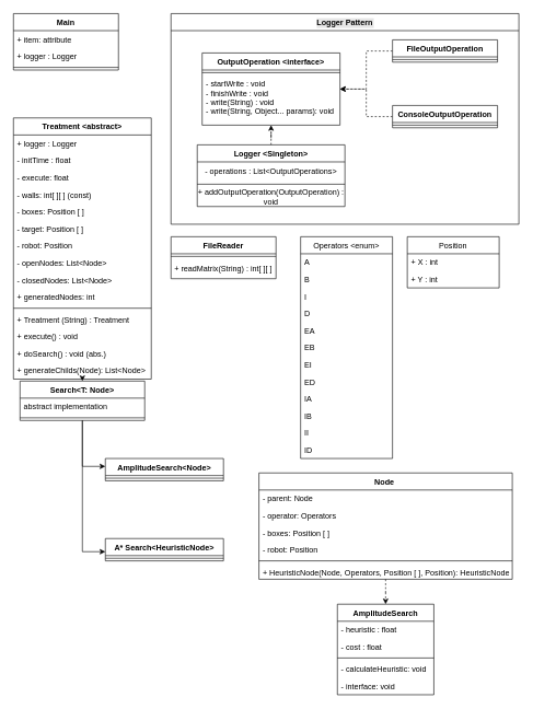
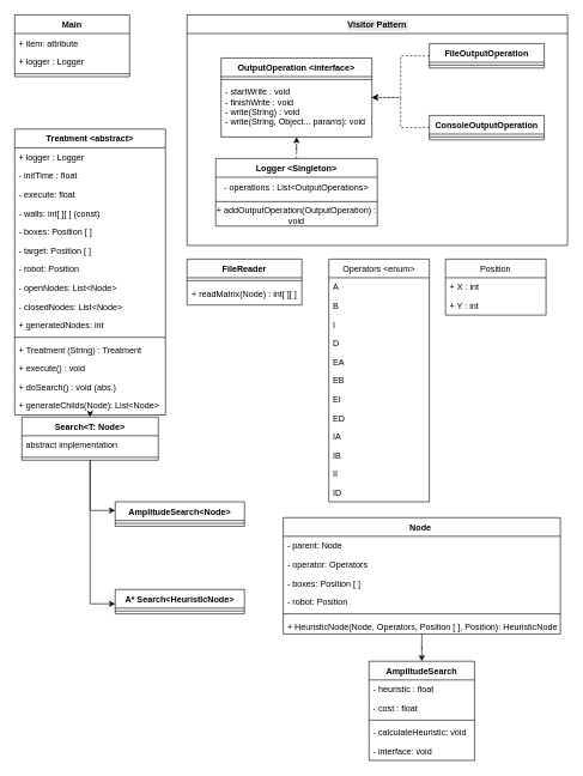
- <mxCell id="53" value="Logger Pattern" style="swimlane;labelBackgroundColor=#E6E6E6;fontFamily=Helvetica;fontSize=12;fontColor=default;startSize=26;strokeColor=default;fillColor=default;" parent="1" vertex="1"><mxGeometry x="260" y="20" width="530" height="321" as="geometry" /></mxCell>
+ <mxCell id="53" value="Visitor Pattern" style="swimlane;labelBackgroundColor=#E6E6E6;fontFamily=Helvetica;fontSize=12;fontColor=default;startSize=26;strokeColor=default;fillColor=default;" parent="1" vertex="1"><mxGeometry x="260" y="20" width="530" height="321" as="geometry" /></mxCell>
- <mxCell id="8" value="+ readMatrix(String) : int[ ][ ]" style="text;html=1;strokeColor=none;fillColor=none;align=center;verticalAlign=middle;whiteSpace=wrap;rounded=0;fontFamily=Helvetica;fontSize=12;fontColor=default;startSize=26;" parent="6" vertex="1"><mxGeometry y="34" width="160" height="30" as="geometry" /></mxCell>
+ <mxCell id="8" value="+ readMatrix(Node) : int[ ][ ]" style="text;html=1;strokeColor=none;fillColor=none;align=center;verticalAlign=middle;whiteSpace=wrap;rounded=0;fontFamily=Helvetica;fontSize=12;fontColor=default;startSize=26;" parent="6" vertex="1"><mxGeometry y="34" width="160" height="30" as="geometry" /></mxCell>
- <mxCell id="34" style="edgeStyle=orthogonalEdgeStyle;rounded=0;orthogonalLoop=1;jettySize=auto;html=1;entryX=0.5;entryY=0;entryDx=0;entryDy=0;dashed=1;" parent="1" source="35" target="54" edge="1"><mxGeometry relative="1" as="geometry" /></mxCell>
+ <mxCell id="34" style="edgeStyle=orthogonalEdgeStyle;rounded=0;orthogonalLoop=1;jettySize=auto;html=1;entryX=0.5;entryY=0;entryDx=0;entryDy=0;" parent="1" source="35" target="54" edge="1"><mxGeometry relative="1" as="geometry" /></mxCell>
